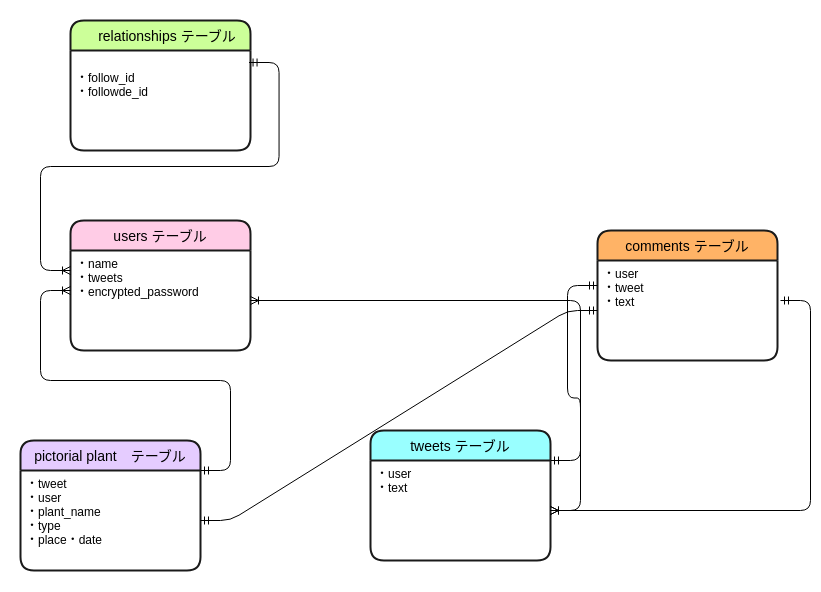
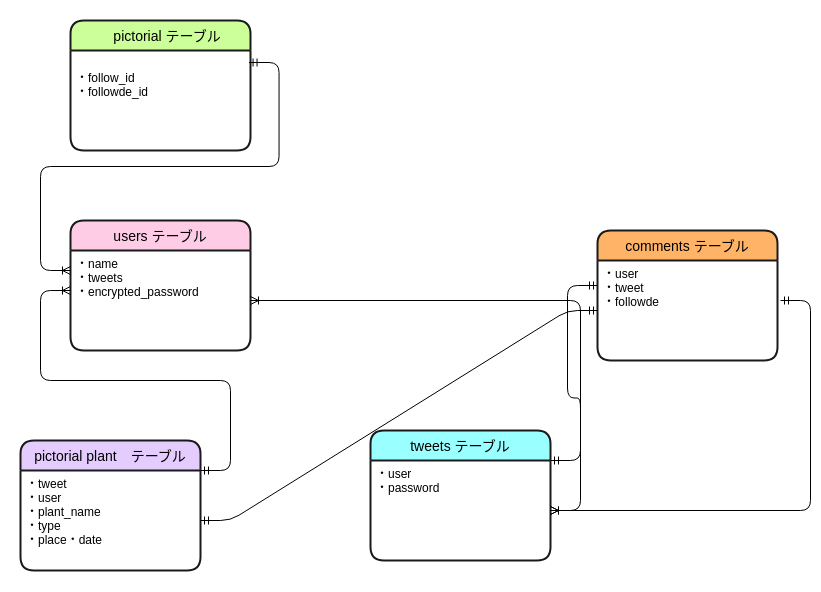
- <mxCell id="15" value="　relationships テーブル" style="swimlane;childLayout=stackLayout;horizontal=1;startSize=30;horizontalStack=0;rounded=1;fontSize=14;fontStyle=0;strokeWidth=2;resizeParent=0;resizeLast=1;shadow=0;dashed=0;align=center;fillColor=#CCFF99;strokeColor=#1A1A1A;" parent="1" vertex="1"><mxGeometry x="70" y="20" width="180" height="130" as="geometry"><mxRectangle x="120" y="-120" width="180" height="30" as="alternateBounds" /></mxGeometry></mxCell>
+ <mxCell id="15" value="　pictorial テーブル" style="swimlane;childLayout=stackLayout;horizontal=1;startSize=30;horizontalStack=0;rounded=1;fontSize=14;fontStyle=0;strokeWidth=2;resizeParent=0;resizeLast=1;shadow=0;dashed=0;align=center;fillColor=#CCFF99;strokeColor=#1A1A1A;" parent="1" vertex="1"><mxGeometry x="70" y="20" width="180" height="130" as="geometry"><mxRectangle x="120" y="-120" width="180" height="30" as="alternateBounds" /></mxGeometry></mxCell>
- <mxCell id="7" value="・user&#10;・tweet&#10;・text" style="align=left;strokeColor=none;fillColor=none;spacingLeft=4;fontSize=12;verticalAlign=top;resizable=0;rotatable=0;part=1;" parent="6" vertex="1"><mxGeometry y="30" width="180" height="100" as="geometry" /></mxCell>
+ <mxCell id="7" value="・user&#10;・tweet&#10;・followde" style="align=left;strokeColor=none;fillColor=none;spacingLeft=4;fontSize=12;verticalAlign=top;resizable=0;rotatable=0;part=1;" parent="6" vertex="1"><mxGeometry y="30" width="180" height="100" as="geometry" /></mxCell>
- <mxCell id="5" value="・user&#10;・text" style="align=left;strokeColor=none;fillColor=none;spacingLeft=4;fontSize=12;verticalAlign=top;resizable=0;rotatable=0;part=1;" parent="4" vertex="1"><mxGeometry y="30" width="180" height="100" as="geometry" /></mxCell>
+ <mxCell id="5" value="・user&#10;・password" style="align=left;strokeColor=none;fillColor=none;spacingLeft=4;fontSize=12;verticalAlign=top;resizable=0;rotatable=0;part=1;" parent="4" vertex="1"><mxGeometry y="30" width="180" height="100" as="geometry" /></mxCell>
